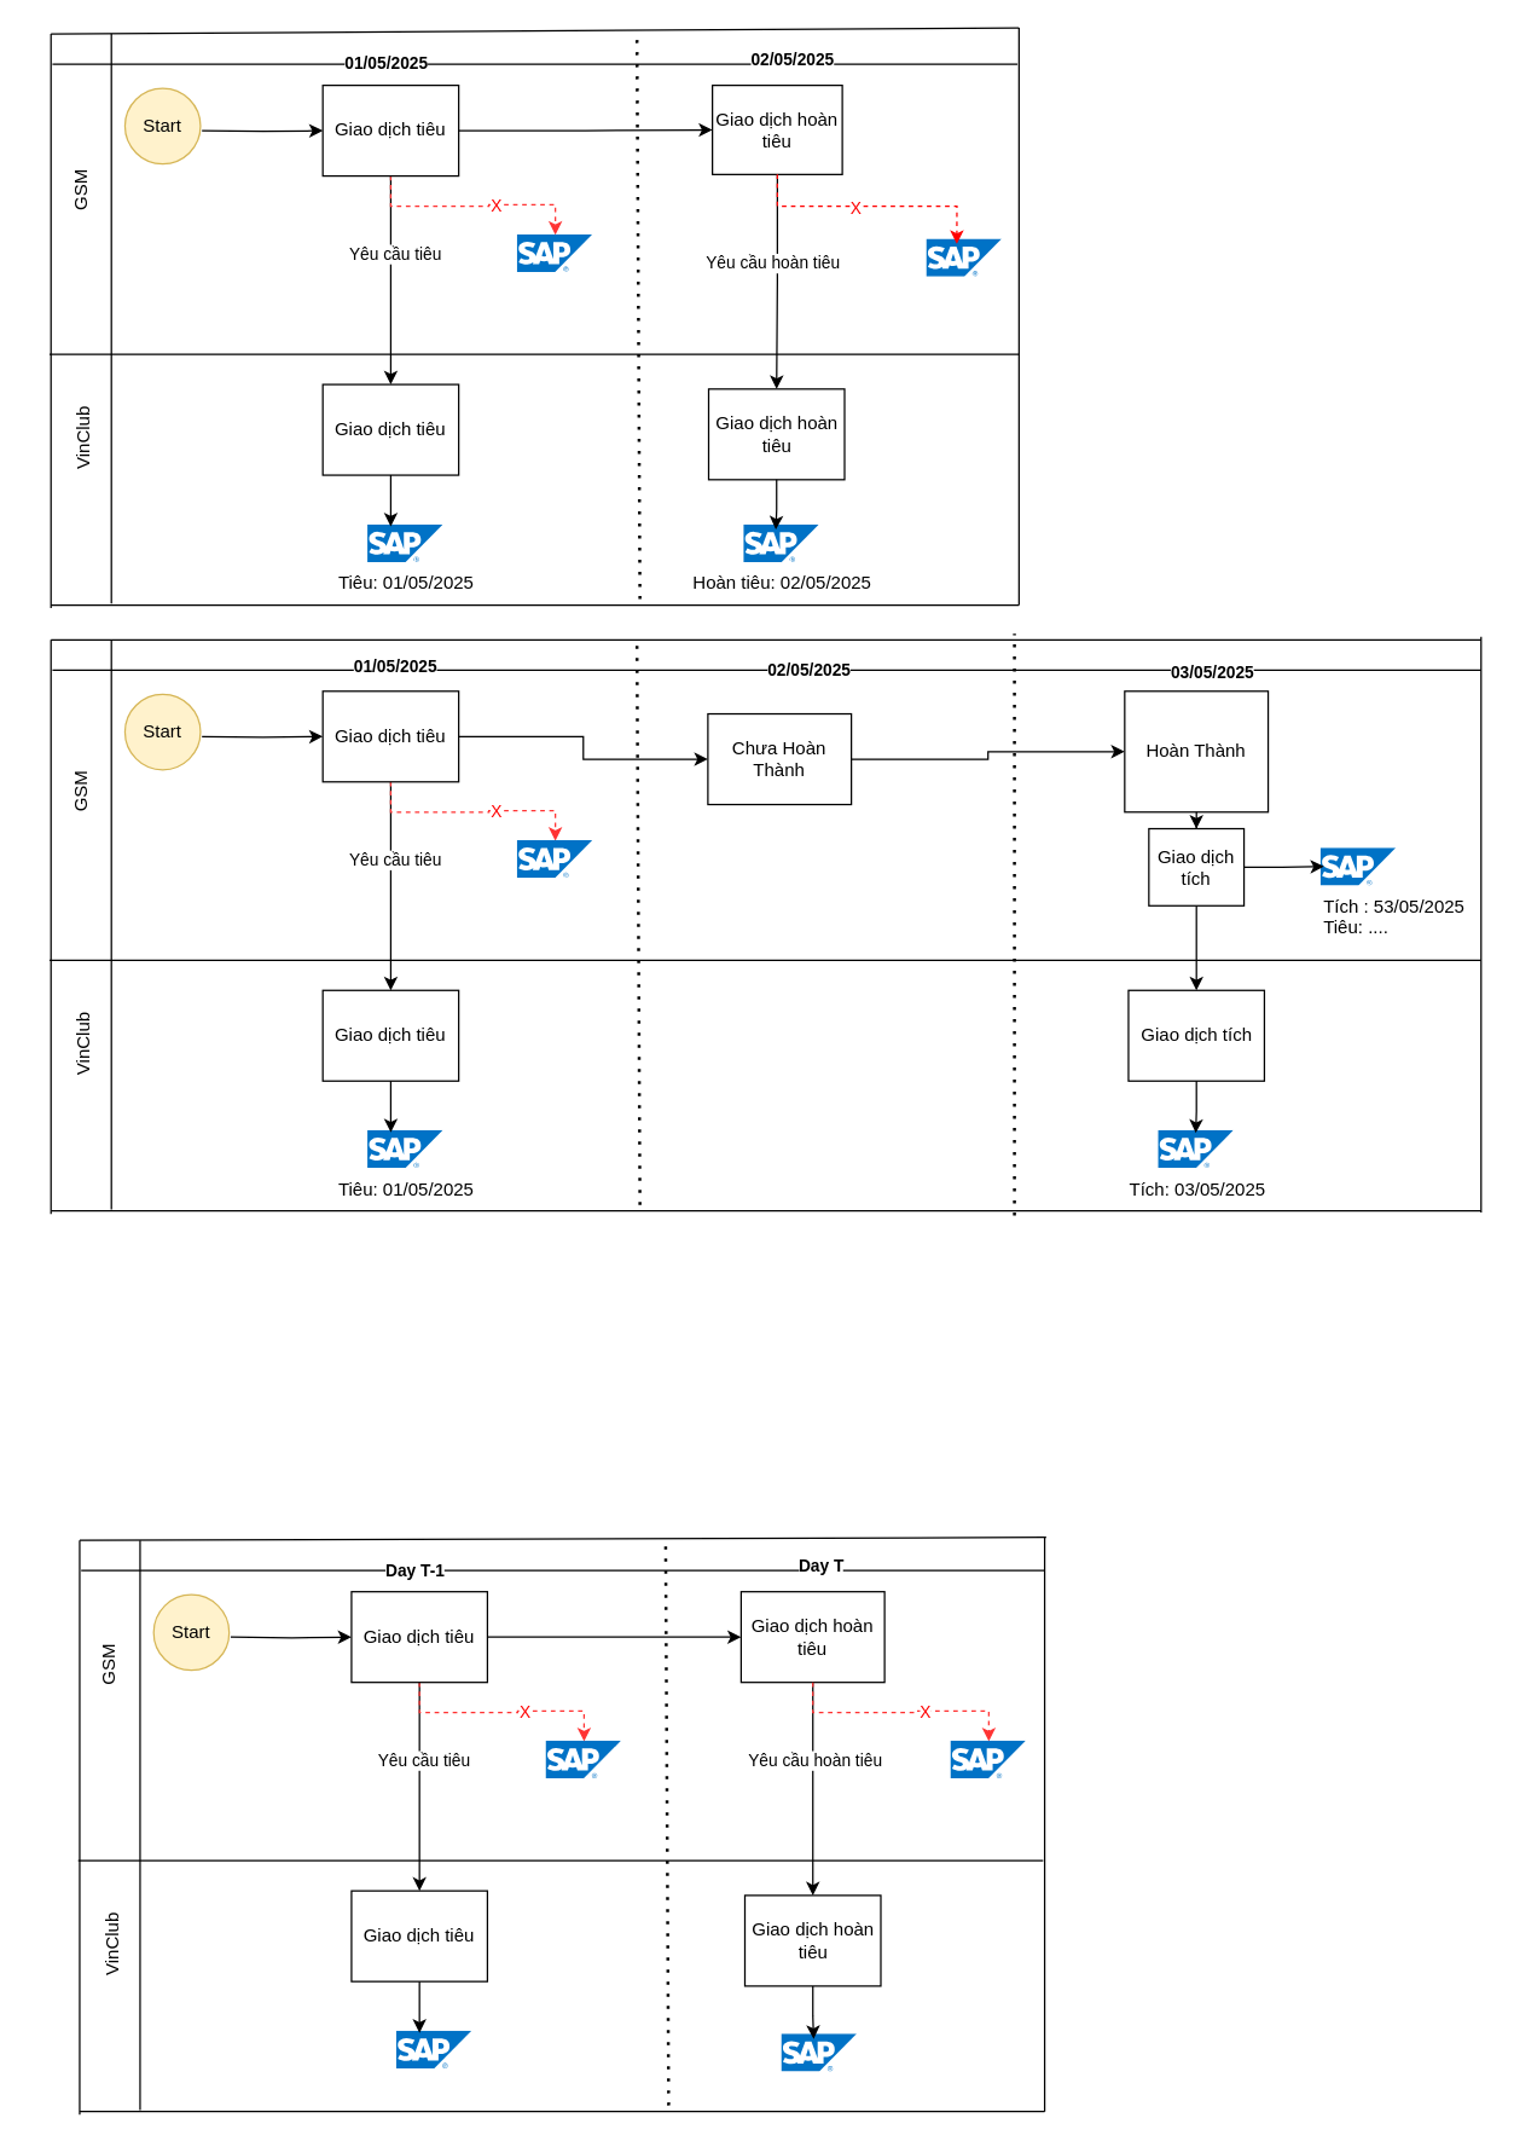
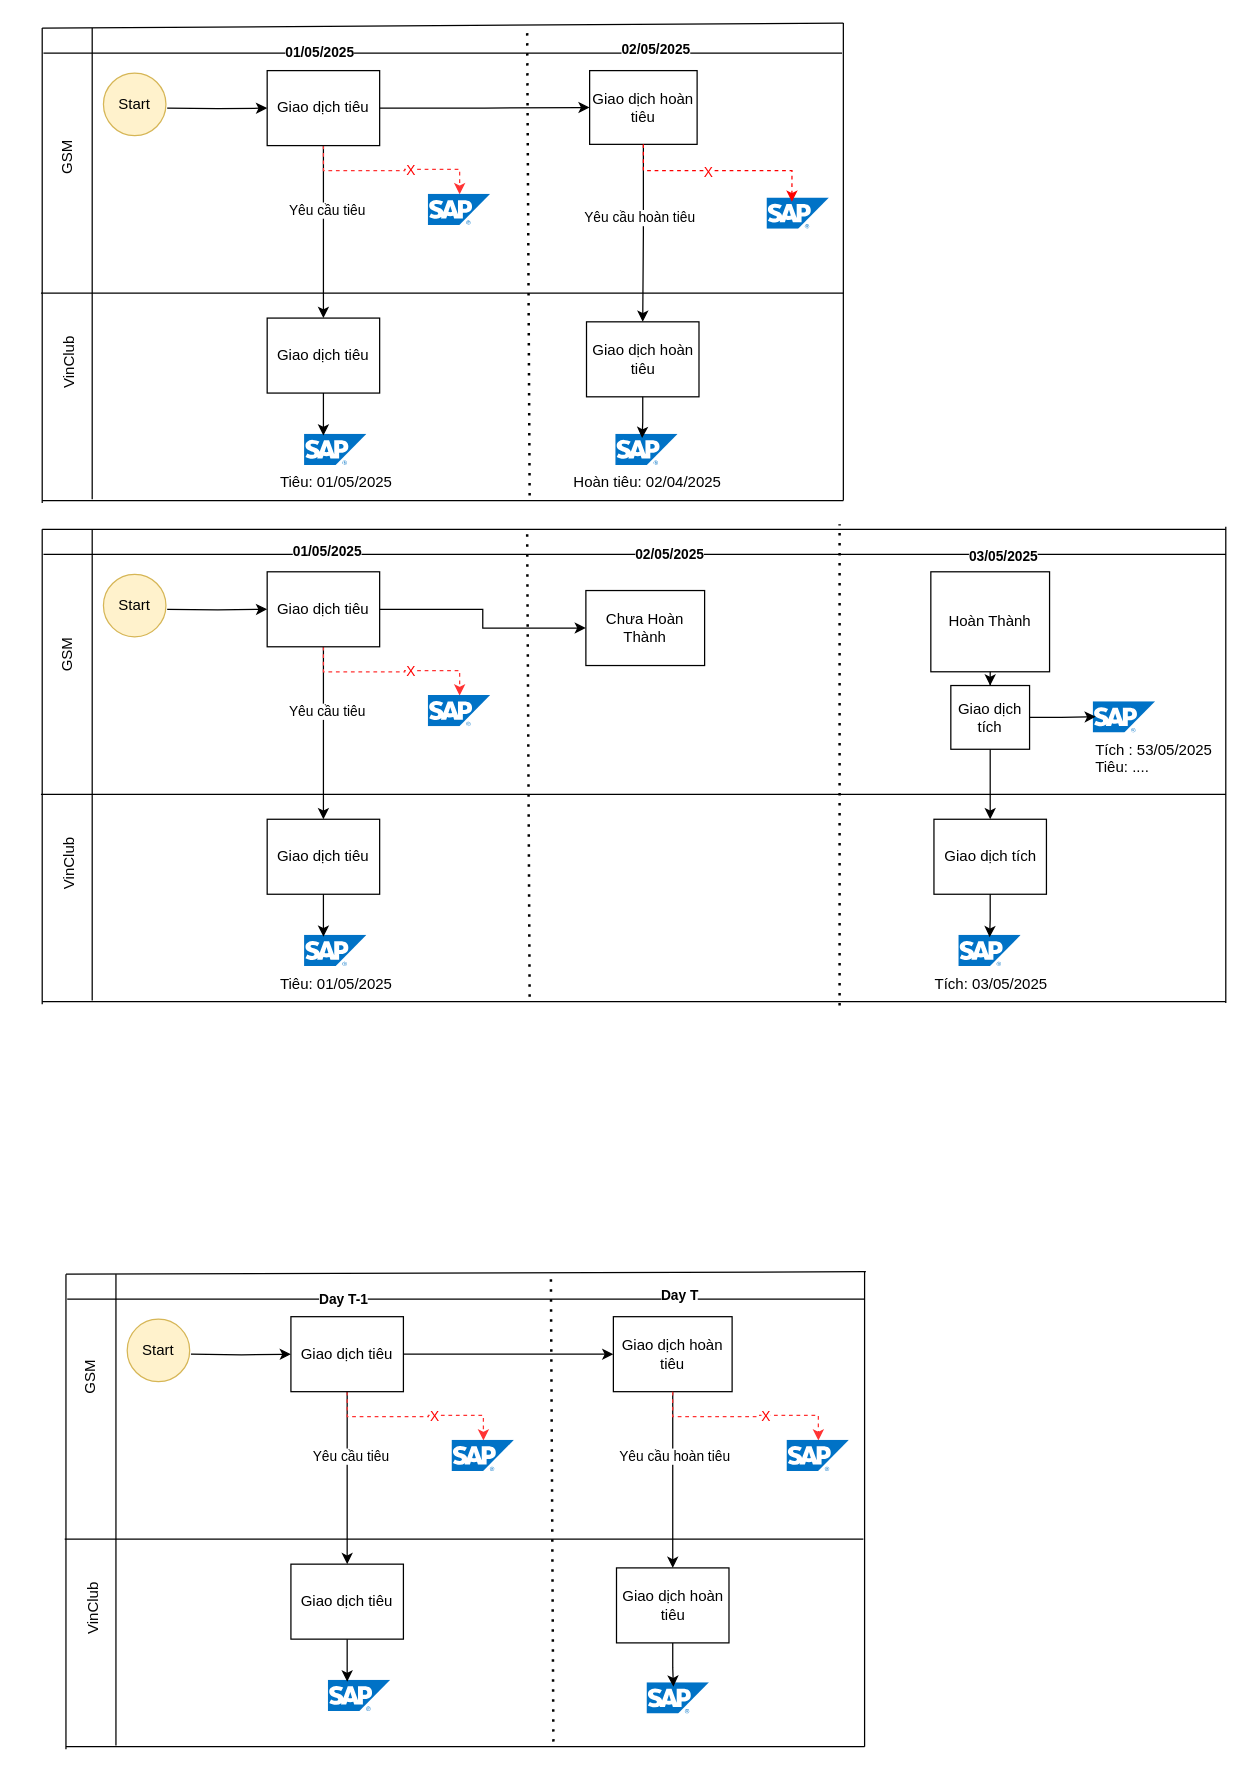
- <mxCell id="63" value="Hoàn tiêu: 02/05/2025" style="image;sketch=0;aspect=fixed;html=1;points=[];align=center;fontSize=12;image=img/lib/mscae/SAP_HANA_on_Azure.svg;" vertex="1" parent="36"><mxGeometry x="460" y="327" width="50" height="25" as="geometry" /></mxCell>
+ <mxCell id="63" value="Hoàn tiêu: 02/04/2025" style="image;sketch=0;aspect=fixed;html=1;points=[];align=center;fontSize=12;image=img/lib/mscae/SAP_HANA_on_Azure.svg;" vertex="1" parent="36"><mxGeometry x="460" y="327" width="50" height="25" as="geometry" /></mxCell>
- <mxCell id="86" style="edgeStyle=orthogonalEdgeStyle;rounded=0;orthogonalLoop=1;jettySize=auto;html=1;entryX=0;entryY=0.5;entryDx=0;entryDy=0;" edge="1" parent="1" source="87" target="98"><mxGeometry relative="1" as="geometry" /></mxCell>
